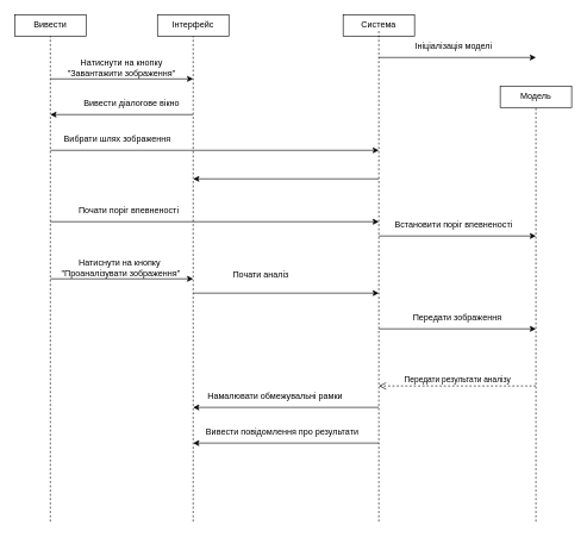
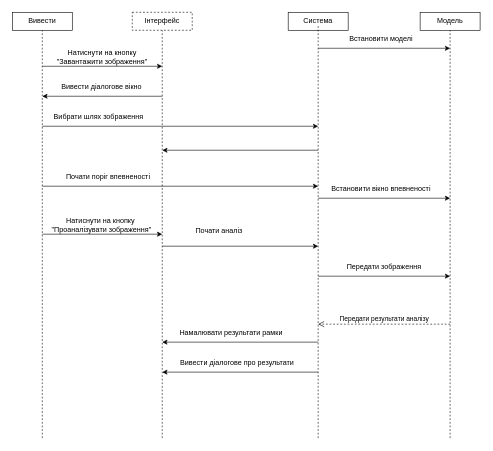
- <mxCell id="10" value="Інтерфейс" style="rounded=0;whiteSpace=wrap;html=1;" vertex="1" parent="1"><mxGeometry x="220" y="20" width="100" height="30" as="geometry" /></mxCell>
+ <mxCell id="10" value="Інтерфейс" style="rounded=0;whiteSpace=wrap;html=1;dashed=1;" vertex="1" parent="1"><mxGeometry x="220" y="20" width="100" height="30" as="geometry" /></mxCell>
- <mxCell id="9" value="Ініціалізація моделі" style="text;html=1;align=center;verticalAlign=middle;whiteSpace=wrap;rounded=0;" vertex="1" parent="1"><mxGeometry x="580" y="50" width="110" height="30" as="geometry" /></mxCell>
+ <mxCell id="9" value="Встановити моделі" style="text;html=1;align=center;verticalAlign=middle;whiteSpace=wrap;rounded=0;" vertex="1" parent="1"><mxGeometry x="580" y="50" width="110" height="30" as="geometry" /></mxCell>
- <mxCell id="4" value="Модель" style="rounded=0;whiteSpace=wrap;html=1;" vertex="1" parent="1"><mxGeometry x="700" y="120" width="100" height="30" as="geometry" /></mxCell>
+ <mxCell id="4" value="Модель" style="rounded=0;whiteSpace=wrap;html=1;" vertex="1" parent="1"><mxGeometry x="700" y="20" width="100" height="30" as="geometry" /></mxCell>
- <mxCell id="17" value="Вивести діалогове вікно" style="text;html=1;align=center;verticalAlign=middle;whiteSpace=wrap;rounded=0;" vertex="1" parent="1"><mxGeometry x="109" y="130" width="150" height="30" as="geometry" /></mxCell>
+ <mxCell id="17" value="Вивести діалогове вікно" style="text;html=1;align=center;verticalAlign=middle;whiteSpace=wrap;rounded=0;" vertex="1" parent="1"><mxGeometry x="94" y="130" width="150" height="30" as="geometry" /></mxCell>
- <mxCell id="22" value="Встановити поріг впевненості" style="text;html=1;align=center;verticalAlign=middle;whiteSpace=wrap;rounded=0;" vertex="1" parent="1"><mxGeometry x="550" y="300" width="170" height="30" as="geometry" /></mxCell>
+ <mxCell id="22" value="Встановити вікно впевненості" style="text;html=1;align=center;verticalAlign=middle;whiteSpace=wrap;rounded=0;" vertex="1" parent="1"><mxGeometry x="550" y="300" width="170" height="30" as="geometry" /></mxCell>
- <mxCell id="31" value="Намалювати обмежувальні рамки" style="text;html=1;align=center;verticalAlign=middle;whiteSpace=wrap;rounded=0;" vertex="1" parent="1"><mxGeometry x="280" y="540" width="210" height="30" as="geometry" /></mxCell>
+ <mxCell id="31" value="Намалювати результати рамки" style="text;html=1;align=center;verticalAlign=middle;whiteSpace=wrap;rounded=0;" vertex="1" parent="1"><mxGeometry x="280" y="540" width="210" height="30" as="geometry" /></mxCell>
- <mxCell id="33" value="Вивести повідомлення про результати" style="text;html=1;align=center;verticalAlign=middle;whiteSpace=wrap;rounded=0;" vertex="1" parent="1"><mxGeometry x="280" y="590" width="230" height="30" as="geometry" /></mxCell>
+ <mxCell id="33" value="Вивести діалогове про результати" style="text;html=1;align=center;verticalAlign=middle;whiteSpace=wrap;rounded=0;" vertex="1" parent="1"><mxGeometry x="280" y="590" width="230" height="30" as="geometry" /></mxCell>
